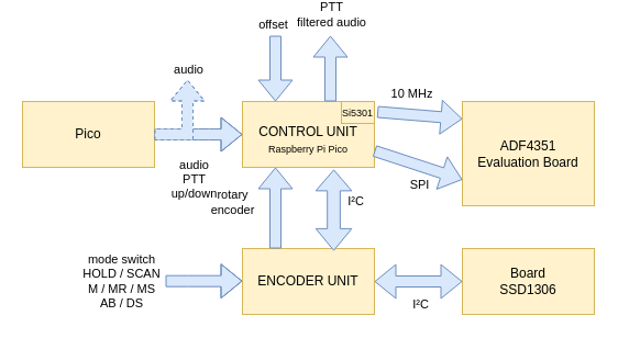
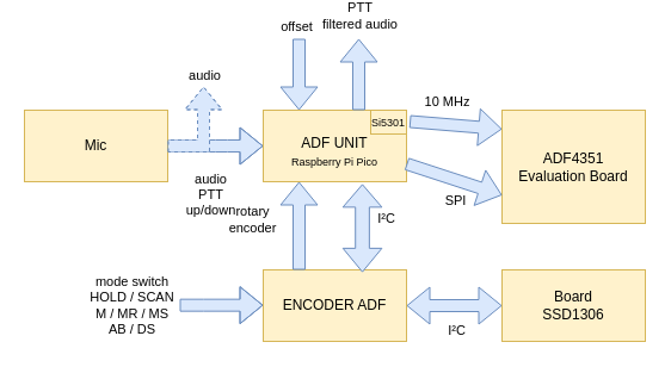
- <mxCell id="16" value="Pico" style="rounded=0;whiteSpace=wrap;html=1;fillColor=#fff2cc;strokeColor=#d6b656;" parent="1" vertex="1"><mxGeometry x="20" y="80" width="120" height="60" as="geometry" /></mxCell>
+ <mxCell id="16" value="Mic" style="rounded=0;whiteSpace=wrap;html=1;fillColor=#fff2cc;strokeColor=#d6b656;" parent="1" vertex="1"><mxGeometry x="20" y="80" width="120" height="60" as="geometry" /></mxCell>
- <mxCell id="2" value="CONTROL UNIT&lt;br&gt;&lt;font style=&quot;font-size: 9px;&quot;&gt;Raspberry Pi Pico&lt;/font&gt;" style="rounded=0;whiteSpace=wrap;html=1;fillColor=#fff2cc;strokeColor=#d6b656;spacingTop=10;" parent="1" vertex="1"><mxGeometry x="220" y="80" width="120" height="60" as="geometry" /></mxCell>
+ <mxCell id="2" value="ADF UNIT&lt;br&gt;&lt;font style=&quot;font-size: 9px;&quot;&gt;Raspberry Pi Pico&lt;/font&gt;" style="rounded=0;whiteSpace=wrap;html=1;fillColor=#fff2cc;strokeColor=#d6b656;spacingTop=10;" parent="1" vertex="1"><mxGeometry x="220" y="80" width="120" height="60" as="geometry" /></mxCell>
- <mxCell id="3" value="ENCODER UNIT" style="rounded=0;whiteSpace=wrap;html=1;fillColor=#fff2cc;strokeColor=#d6b656;" parent="1" vertex="1"><mxGeometry x="220" y="214" width="120" height="60" as="geometry" /></mxCell>
+ <mxCell id="3" value="ENCODER ADF" style="rounded=0;whiteSpace=wrap;html=1;fillColor=#fff2cc;strokeColor=#d6b656;" parent="1" vertex="1"><mxGeometry x="220" y="214" width="120" height="60" as="geometry" /></mxCell>
